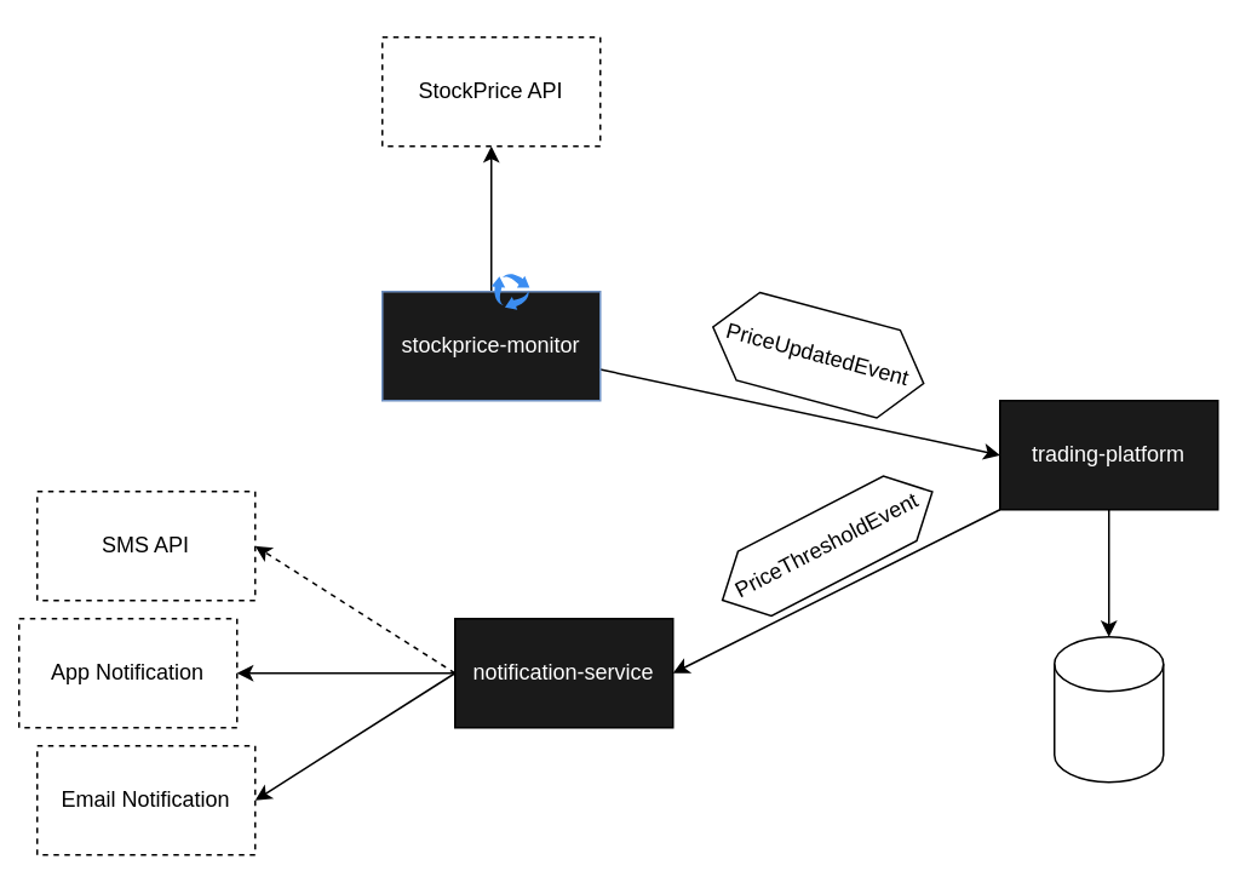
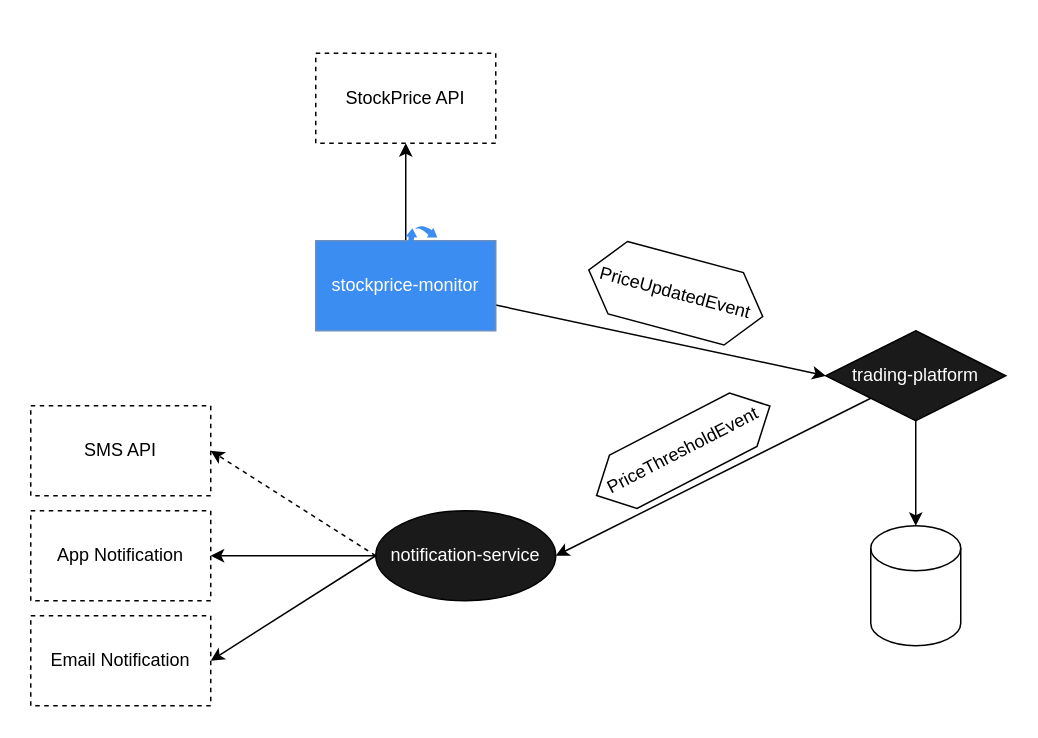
- <mxCell id="11" value="StockPrice API" style="rounded=0;whiteSpace=wrap;html=1;dashed=1;" vertex="1" parent="1"><mxGeometry x="210" y="20" width="120" height="60" as="geometry" /></mxCell>
+ <mxCell id="11" value="StockPrice API" style="rounded=0;whiteSpace=wrap;html=1;dashed=1;" vertex="1" parent="1"><mxGeometry x="210" y="35" width="120" height="60" as="geometry" /></mxCell>
- <mxCell id="4" value="&lt;font style=&quot;color: rgb(255, 255, 255);&quot;&gt;stockprice-monitor&lt;/font&gt;" style="rounded=0;whiteSpace=wrap;html=1;fillColor=#1A1A1A;strokeColor=#6c8ebf;" vertex="1" parent="1"><mxGeometry x="210" y="160" width="120" height="60" as="geometry" /></mxCell>
+ <mxCell id="4" value="&lt;font style=&quot;color: rgb(255, 255, 255);&quot;&gt;stockprice-monitor&lt;/font&gt;" style="rounded=0;whiteSpace=wrap;html=1;fillColor=#3b8df1;strokeColor=#6c8ebf;" vertex="1" parent="1"><mxGeometry x="210" y="160" width="120" height="60" as="geometry" /></mxCell>
- <mxCell id="6" value="&lt;font style=&quot;color: light-dark(rgb(255, 255, 255), rgb(237, 237, 237));&quot;&gt;trading-platform&lt;/font&gt;" style="rounded=0;whiteSpace=wrap;html=1;fillColor=#1A1A1A;" vertex="1" parent="1"><mxGeometry x="550" y="220" width="120" height="60" as="geometry" /></mxCell>
+ <mxCell id="6" value="&lt;font style=&quot;color: light-dark(rgb(255, 255, 255), rgb(237, 237, 237));&quot;&gt;trading-platform&lt;/font&gt;" style="rhombus;whiteSpace=wrap;html=1;fillColor=#1A1A1A;" vertex="1" parent="1"><mxGeometry x="550" y="220" width="120" height="60" as="geometry" /></mxCell>
- <mxCell id="18" value="App Notification" style="rounded=0;whiteSpace=wrap;html=1;dashed=1;" vertex="1" parent="1"><mxGeometry x="10" y="340" width="120" height="60" as="geometry" /></mxCell>
+ <mxCell id="18" value="App Notification" style="rounded=0;whiteSpace=wrap;html=1;dashed=1;" vertex="1" parent="1"><mxGeometry x="20" y="340" width="120" height="60" as="geometry" /></mxCell>
- <mxCell id="10" value="&lt;font style=&quot;color: light-dark(rgb(255, 255, 255), rgb(237, 237, 237));&quot;&gt;notification-service&lt;/font&gt;" style="rounded=0;whiteSpace=wrap;html=1;fillColor=#1A1A1A;" vertex="1" parent="1"><mxGeometry x="250" y="340" width="120" height="60" as="geometry" /></mxCell>
+ <mxCell id="10" value="&lt;font style=&quot;color: light-dark(rgb(255, 255, 255), rgb(237, 237, 237));&quot;&gt;notification-service&lt;/font&gt;" style="ellipse;whiteSpace=wrap;html=1;fillColor=#1A1A1A;" vertex="1" parent="1"><mxGeometry x="250" y="340" width="120" height="60" as="geometry" /></mxCell>
